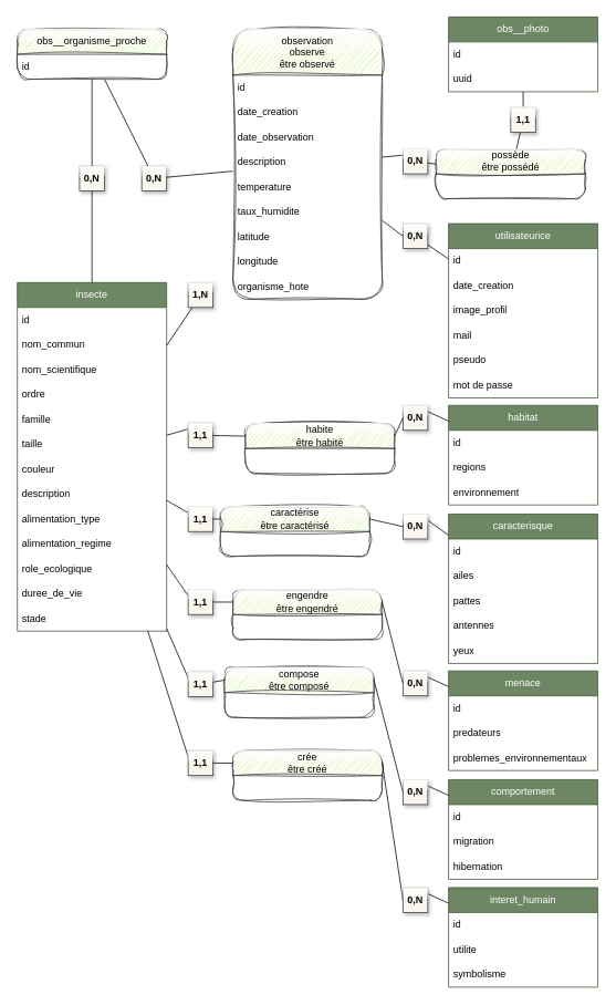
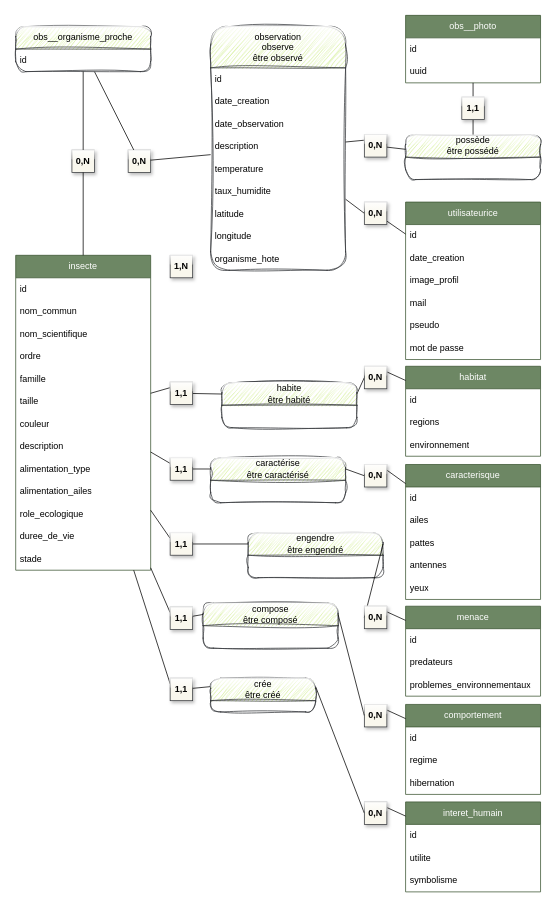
- <mxCell id="75" value="&lt;div&gt;possède&lt;/div&gt;&lt;div&gt;être possédé&lt;/div&gt;" style="swimlane;fontStyle=0;childLayout=stackLayout;horizontal=1;startSize=30;horizontalStack=0;resizeParent=1;resizeParentMax=0;resizeLast=0;collapsible=1;marginBottom=0;whiteSpace=wrap;html=1;fillColor=#cdeb8b;strokeColor=#36393d;swimlaneFillColor=none;rounded=1;shadow=0;sketch=1;curveFitting=1;jiggle=2;glass=1;gradientColor=none;" parent="1" vertex="1"><mxGeometry x="525" y="179" width="180" height="60" as="geometry" /></mxCell>
+ <mxCell id="75" value="&lt;div&gt;possède&lt;/div&gt;&lt;div&gt;être possédé&lt;/div&gt;" style="swimlane;fontStyle=0;childLayout=stackLayout;horizontal=1;startSize=30;horizontalStack=0;resizeParent=1;resizeParentMax=0;resizeLast=0;collapsible=1;marginBottom=0;whiteSpace=wrap;html=1;fillColor=#cdeb8b;strokeColor=#36393d;swimlaneFillColor=none;rounded=1;shadow=0;sketch=1;curveFitting=1;jiggle=2;glass=1;gradientColor=none;" parent="1" vertex="1"><mxGeometry x="540" y="179" width="180" height="60" as="geometry" /></mxCell>
- <mxCell id="97" value="" style="endArrow=none;html=1;rounded=0;" parent="1" source="19" target="98" edge="1"><mxGeometry width="50" height="50" relative="1" as="geometry"><mxPoint x="200" y="483" as="sourcePoint" /><mxPoint x="280" y="424" as="targetPoint" /></mxGeometry></mxCell>
- <mxCell id="63" value="caractérise&lt;div&gt;être caractérisé&lt;/div&gt;" style="swimlane;fontStyle=0;childLayout=stackLayout;horizontal=1;startSize=30;horizontalStack=0;resizeParent=1;resizeParentMax=0;resizeLast=0;collapsible=1;marginBottom=0;whiteSpace=wrap;html=1;fillColor=#cdeb8b;strokeColor=#36393d;swimlaneFillColor=none;rounded=1;sketch=1;curveFitting=1;jiggle=2;glass=1;" parent="1" vertex="1"><mxGeometry x="265" y="610" width="180" height="60" as="geometry" /></mxCell>
+ <mxCell id="63" value="caractérise&lt;div&gt;être caractérisé&lt;/div&gt;" style="swimlane;fontStyle=0;childLayout=stackLayout;horizontal=1;startSize=30;horizontalStack=0;resizeParent=1;resizeParentMax=0;resizeLast=0;collapsible=1;marginBottom=0;whiteSpace=wrap;html=1;fillColor=#cdeb8b;strokeColor=#36393d;swimlaneFillColor=none;rounded=1;sketch=1;curveFitting=1;jiggle=2;glass=1;" parent="1" vertex="1"><mxGeometry x="280" y="610" width="180" height="60" as="geometry" /></mxCell>
- <mxCell id="29" value="alimentation_regime" style="text;strokeColor=none;fillColor=none;align=left;verticalAlign=middle;spacingLeft=4;spacingRight=4;overflow=hidden;points=[[0,0.5],[1,0.5]];portConstraint=eastwest;rotatable=0;whiteSpace=wrap;html=1;" parent="19" vertex="1"><mxGeometry y="300" width="180" height="30" as="geometry" /></mxCell>
+ <mxCell id="29" value="alimentation_ailes" style="text;strokeColor=none;fillColor=none;align=left;verticalAlign=middle;spacingLeft=4;spacingRight=4;overflow=hidden;points=[[0,0.5],[1,0.5]];portConstraint=eastwest;rotatable=0;whiteSpace=wrap;html=1;" parent="19" vertex="1"><mxGeometry y="300" width="180" height="30" as="geometry" /></mxCell>
- <mxCell id="65" value="engendre&lt;div&gt;être engendré&lt;/div&gt;" style="swimlane;fontStyle=0;childLayout=stackLayout;horizontal=1;startSize=30;horizontalStack=0;resizeParent=1;resizeParentMax=0;resizeLast=0;collapsible=1;marginBottom=0;whiteSpace=wrap;html=1;fillColor=#cdeb8b;strokeColor=#36393d;swimlaneFillColor=none;rounded=1;sketch=1;curveFitting=1;jiggle=2;glass=1;" parent="1" vertex="1"><mxGeometry x="280" y="710" width="180" height="60" as="geometry" /></mxCell>
+ <mxCell id="65" value="engendre&lt;div&gt;être engendré&lt;/div&gt;" style="swimlane;fontStyle=0;childLayout=stackLayout;horizontal=1;startSize=30;horizontalStack=0;resizeParent=1;resizeParentMax=0;resizeLast=0;collapsible=1;marginBottom=0;whiteSpace=wrap;html=1;fillColor=#cdeb8b;strokeColor=#36393d;swimlaneFillColor=none;rounded=1;sketch=1;curveFitting=1;jiggle=2;glass=1;" parent="1" vertex="1"><mxGeometry x="330" y="710" width="180" height="60" as="geometry" /></mxCell>
- <mxCell id="67" value="crée&lt;div&gt;être créé&lt;/div&gt;" style="swimlane;fontStyle=0;childLayout=stackLayout;horizontal=1;startSize=30;horizontalStack=0;resizeParent=1;resizeParentMax=0;resizeLast=0;collapsible=1;marginBottom=0;whiteSpace=wrap;html=1;fillColor=#cdeb8b;strokeColor=#36393d;swimlaneFillColor=none;rounded=1;sketch=1;curveFitting=1;jiggle=2;glass=1;" parent="1" vertex="1"><mxGeometry x="280" y="904" width="180" height="60" as="geometry" /></mxCell>
+ <mxCell id="67" value="crée&lt;div&gt;être créé&lt;/div&gt;" style="swimlane;fontStyle=0;childLayout=stackLayout;horizontal=1;startSize=30;horizontalStack=0;resizeParent=1;resizeParentMax=0;resizeLast=0;collapsible=1;marginBottom=0;whiteSpace=wrap;html=1;fillColor=#cdeb8b;strokeColor=#36393d;swimlaneFillColor=none;rounded=1;sketch=1;curveFitting=1;jiggle=2;glass=1;" parent="1" vertex="1"><mxGeometry x="280" y="904" width="140" height="45" as="geometry" /></mxCell>
- <mxCell id="49" value="migration" style="text;strokeColor=none;fillColor=none;align=left;verticalAlign=middle;spacingLeft=4;spacingRight=4;overflow=hidden;points=[[0,0.5],[1,0.5]];portConstraint=eastwest;rotatable=0;whiteSpace=wrap;html=1;" parent="47" vertex="1"><mxGeometry y="60" width="180" height="30" as="geometry" /></mxCell>
+ <mxCell id="49" value="regime" style="text;strokeColor=none;fillColor=none;align=left;verticalAlign=middle;spacingLeft=4;spacingRight=4;overflow=hidden;points=[[0,0.5],[1,0.5]];portConstraint=eastwest;rotatable=0;whiteSpace=wrap;html=1;" parent="47" vertex="1"><mxGeometry y="60" width="180" height="30" as="geometry" /></mxCell>
